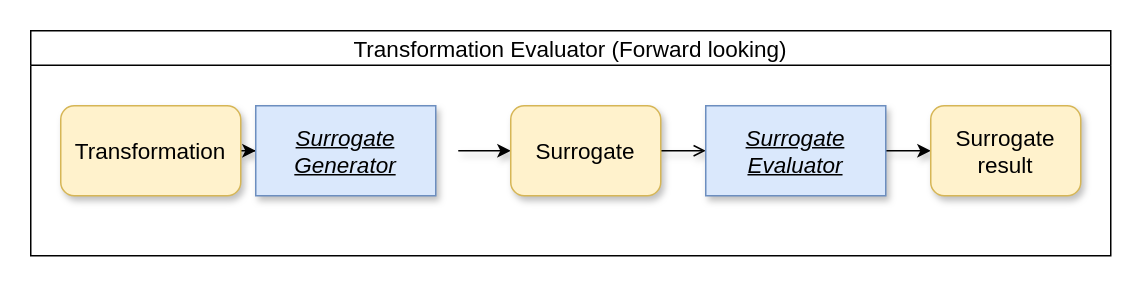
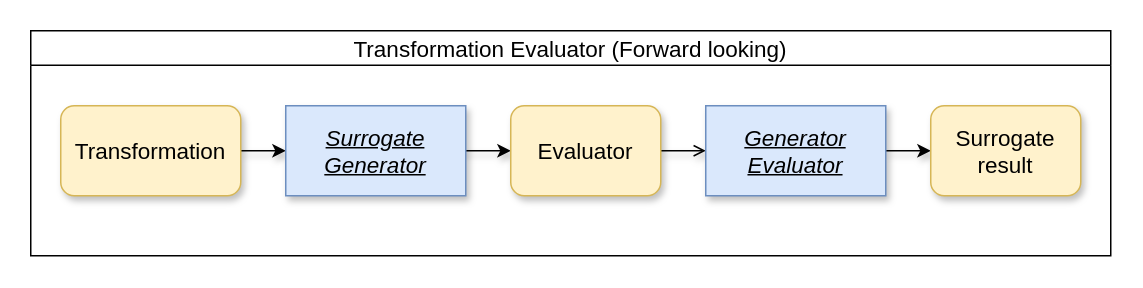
- <mxCell id="10" value="&lt;u style=&quot;font-size: 15px&quot;&gt;&lt;i style=&quot;font-size: 15px&quot;&gt;Surrogate Generator&lt;/i&gt;&lt;/u&gt;" style="rounded=0;whiteSpace=wrap;html=1;sketch=0;fillColor=#dae8fc;strokeColor=#6c8ebf;fontSize=15;shadow=1;" parent="2" vertex="1"><mxGeometry x="150" y="50" width="120" height="60" as="geometry" /></mxCell>
+ <mxCell id="10" value="&lt;u style=&quot;font-size: 15px&quot;&gt;&lt;i style=&quot;font-size: 15px&quot;&gt;Surrogate Generator&lt;/i&gt;&lt;/u&gt;" style="rounded=0;whiteSpace=wrap;html=1;sketch=0;fillColor=#dae8fc;strokeColor=#6c8ebf;fontSize=15;shadow=1;" parent="2" vertex="1"><mxGeometry x="170" y="50" width="120" height="60" as="geometry" /></mxCell>
- <mxCell id="7" value="&lt;font style=&quot;font-size: 15px;&quot;&gt;Surrogate&lt;/font&gt;" style="rounded=1;whiteSpace=wrap;html=1;sketch=0;fontSize=15;fillColor=#fff2cc;strokeColor=#d6b656;shadow=1;" parent="2" vertex="1"><mxGeometry x="320" y="50" width="100" height="60" as="geometry" /></mxCell>
+ <mxCell id="7" value="&lt;font style=&quot;font-size: 15px;&quot;&gt;Evaluator&lt;/font&gt;" style="rounded=1;whiteSpace=wrap;html=1;sketch=0;fontSize=15;fillColor=#fff2cc;strokeColor=#d6b656;shadow=1;" parent="2" vertex="1"><mxGeometry x="320" y="50" width="100" height="60" as="geometry" /></mxCell>
- <mxCell id="11" value="&lt;u style=&quot;font-size: 15px&quot;&gt;&lt;i style=&quot;font-size: 15px&quot;&gt;Surrogate Evaluator&lt;/i&gt;&lt;/u&gt;" style="rounded=0;whiteSpace=wrap;html=1;sketch=0;fillColor=#dae8fc;strokeColor=#6c8ebf;fontSize=15;shadow=1;" vertex="1" parent="2"><mxGeometry x="450" y="50" width="120" height="60" as="geometry" /></mxCell>
+ <mxCell id="11" value="&lt;u style=&quot;font-size: 15px&quot;&gt;&lt;i style=&quot;font-size: 15px&quot;&gt;Generator Evaluator&lt;/i&gt;&lt;/u&gt;" style="rounded=0;whiteSpace=wrap;html=1;sketch=0;fillColor=#dae8fc;strokeColor=#6c8ebf;fontSize=15;shadow=1;" vertex="1" parent="2"><mxGeometry x="450" y="50" width="120" height="60" as="geometry" /></mxCell>
